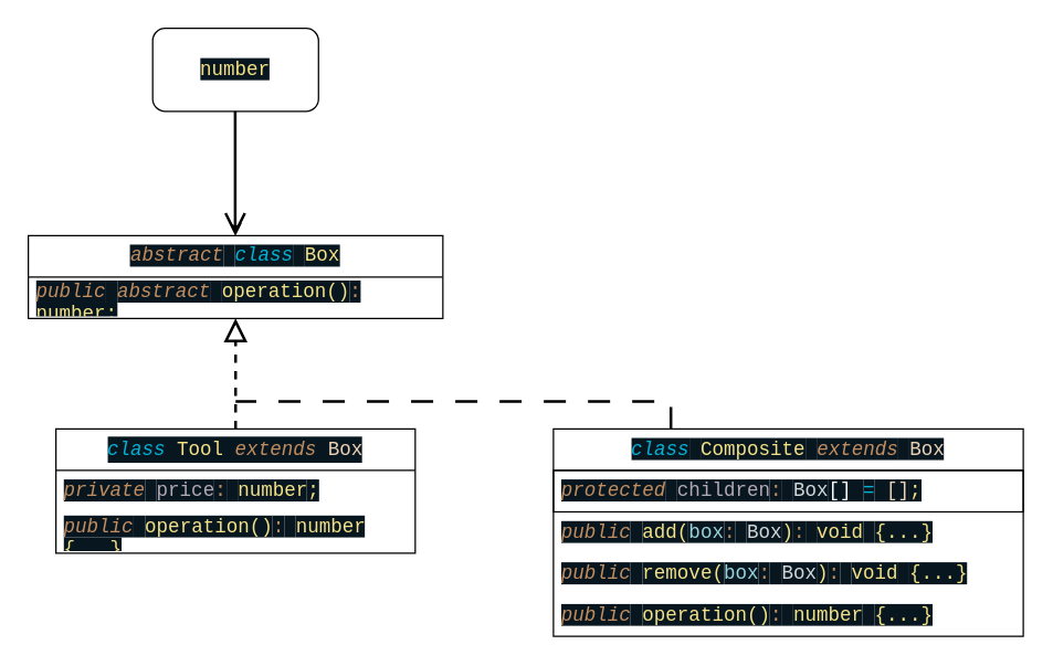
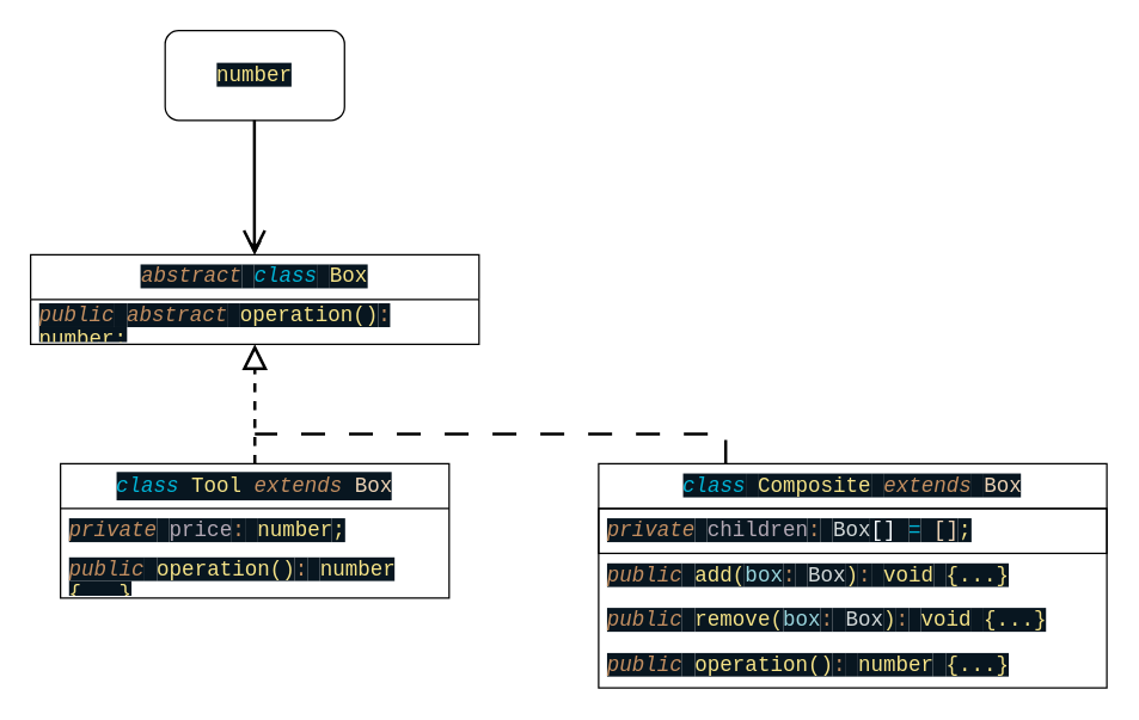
- <mxCell id="12" value="&lt;span style=&quot;background-color: rgb(8, 22, 32); font-family: Consolas, Consolas, &amp;quot;Courier New&amp;quot;, monospace; font-size: 14px; color: rgb(194, 142, 96); font-style: italic;&quot;&gt;protected&lt;/span&gt;&lt;span style=&quot;background-color: rgb(8, 22, 32); color: rgb(246, 250, 253); font-family: Consolas, Consolas, &amp;quot;Courier New&amp;quot;, monospace; font-size: 14px;&quot;&gt; &lt;/span&gt;&lt;span style=&quot;background-color: rgb(8, 22, 32); font-family: Consolas, Consolas, &amp;quot;Courier New&amp;quot;, monospace; font-size: 14px; color: rgb(178, 168, 180);&quot;&gt;children&lt;/span&gt;&lt;span style=&quot;background-color: rgb(8, 22, 32); font-family: Consolas, Consolas, &amp;quot;Courier New&amp;quot;, monospace; font-size: 14px; color: rgb(194, 142, 96);&quot;&gt;:&lt;/span&gt;&lt;span style=&quot;background-color: rgb(8, 22, 32); color: rgb(246, 250, 253); font-family: Consolas, Consolas, &amp;quot;Courier New&amp;quot;, monospace; font-size: 14px;&quot;&gt; &lt;/span&gt;&lt;span style=&quot;background-color: rgb(8, 22, 32); font-family: Consolas, Consolas, &amp;quot;Courier New&amp;quot;, monospace; font-size: 14px; color: rgb(210, 216, 216);&quot;&gt;Box&lt;/span&gt;&lt;span style=&quot;background-color: rgb(8, 22, 32); color: rgb(246, 250, 253); font-family: Consolas, Consolas, &amp;quot;Courier New&amp;quot;, monospace; font-size: 14px;&quot;&gt;[] &lt;/span&gt;&lt;span style=&quot;background-color: rgb(8, 22, 32); font-family: Consolas, Consolas, &amp;quot;Courier New&amp;quot;, monospace; font-size: 14px; color: rgb(0, 180, 214);&quot;&gt;=&lt;/span&gt;&lt;span style=&quot;background-color: rgb(8, 22, 32); font-family: Consolas, Consolas, &amp;quot;Courier New&amp;quot;, monospace; font-size: 14px; color: rgb(236, 210, 180);&quot;&gt; []&lt;/span&gt;&lt;span style=&quot;background-color: rgb(8, 22, 32); font-family: Consolas, Consolas, &amp;quot;Courier New&amp;quot;, monospace; font-size: 14px; color: rgb(244, 226, 134);&quot;&gt;;&lt;/span&gt;&lt;br&gt;" style="text;strokeColor=default;fillColor=none;align=left;verticalAlign=middle;spacingLeft=4;spacingRight=4;overflow=hidden;points=[[0,0.5],[1,0.5]];portConstraint=eastwest;rotatable=0;whiteSpace=wrap;html=1;" parent="11" vertex="1"><mxGeometry y="30" width="340" height="30" as="geometry" /></mxCell>
+ <mxCell id="12" value="&lt;span style=&quot;background-color: rgb(8, 22, 32); font-family: Consolas, Consolas, &amp;quot;Courier New&amp;quot;, monospace; font-size: 14px; color: rgb(194, 142, 96); font-style: italic;&quot;&gt;private&lt;/span&gt;&lt;span style=&quot;background-color: rgb(8, 22, 32); color: rgb(246, 250, 253); font-family: Consolas, Consolas, &amp;quot;Courier New&amp;quot;, monospace; font-size: 14px;&quot;&gt; &lt;/span&gt;&lt;span style=&quot;background-color: rgb(8, 22, 32); font-family: Consolas, Consolas, &amp;quot;Courier New&amp;quot;, monospace; font-size: 14px; color: rgb(178, 168, 180);&quot;&gt;children&lt;/span&gt;&lt;span style=&quot;background-color: rgb(8, 22, 32); font-family: Consolas, Consolas, &amp;quot;Courier New&amp;quot;, monospace; font-size: 14px; color: rgb(194, 142, 96);&quot;&gt;:&lt;/span&gt;&lt;span style=&quot;background-color: rgb(8, 22, 32); color: rgb(246, 250, 253); font-family: Consolas, Consolas, &amp;quot;Courier New&amp;quot;, monospace; font-size: 14px;&quot;&gt; &lt;/span&gt;&lt;span style=&quot;background-color: rgb(8, 22, 32); font-family: Consolas, Consolas, &amp;quot;Courier New&amp;quot;, monospace; font-size: 14px; color: rgb(210, 216, 216);&quot;&gt;Box&lt;/span&gt;&lt;span style=&quot;background-color: rgb(8, 22, 32); color: rgb(246, 250, 253); font-family: Consolas, Consolas, &amp;quot;Courier New&amp;quot;, monospace; font-size: 14px;&quot;&gt;[] &lt;/span&gt;&lt;span style=&quot;background-color: rgb(8, 22, 32); font-family: Consolas, Consolas, &amp;quot;Courier New&amp;quot;, monospace; font-size: 14px; color: rgb(0, 180, 214);&quot;&gt;=&lt;/span&gt;&lt;span style=&quot;background-color: rgb(8, 22, 32); font-family: Consolas, Consolas, &amp;quot;Courier New&amp;quot;, monospace; font-size: 14px; color: rgb(236, 210, 180);&quot;&gt; []&lt;/span&gt;&lt;span style=&quot;background-color: rgb(8, 22, 32); font-family: Consolas, Consolas, &amp;quot;Courier New&amp;quot;, monospace; font-size: 14px; color: rgb(244, 226, 134);&quot;&gt;;&lt;/span&gt;&lt;br&gt;" style="text;strokeColor=default;fillColor=none;align=left;verticalAlign=middle;spacingLeft=4;spacingRight=4;overflow=hidden;points=[[0,0.5],[1,0.5]];portConstraint=eastwest;rotatable=0;whiteSpace=wrap;html=1;" parent="11" vertex="1"><mxGeometry y="30" width="340" height="30" as="geometry" /></mxCell>
